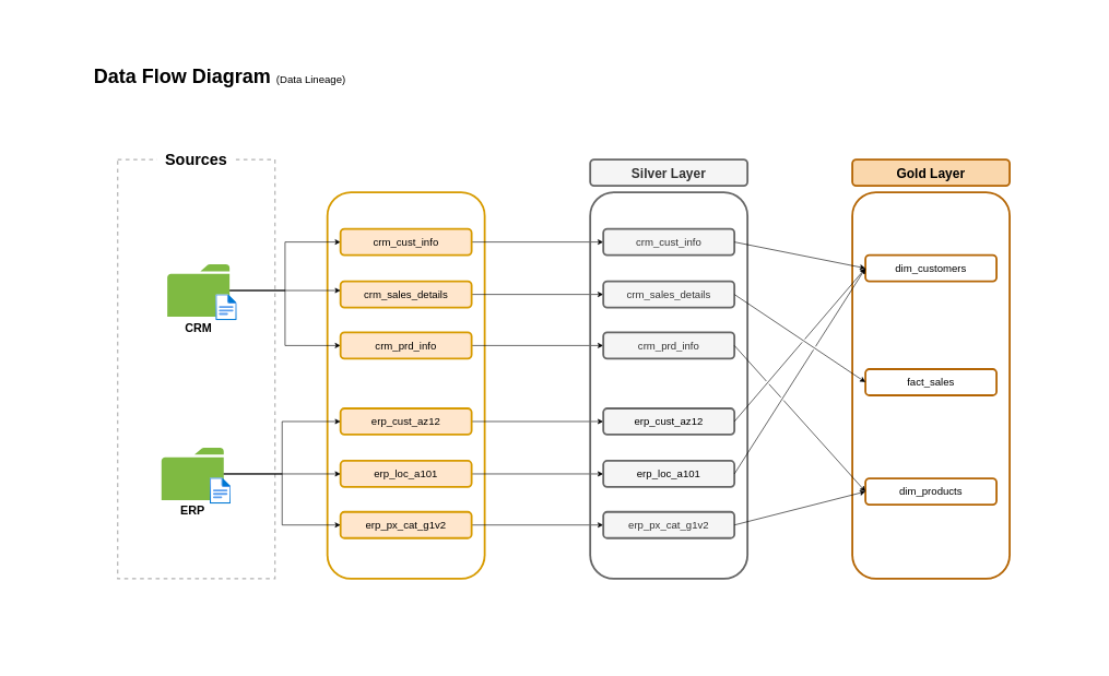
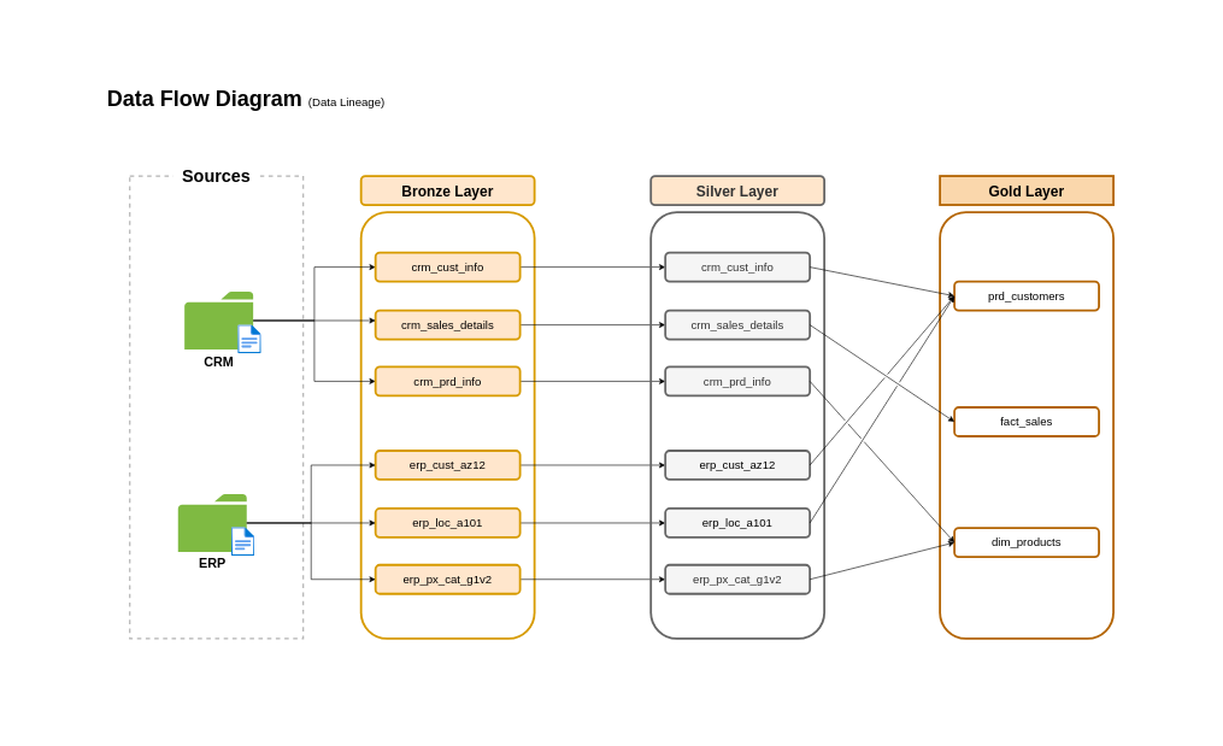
- <mxCell id="2" value="Data Flow Diagram &lt;span style=&quot;font-weight: normal;&quot;&gt;&lt;font style=&quot;font-size: 16px;&quot;&gt;(Data Lineage)&lt;/font&gt;&lt;/span&gt;" style="text;strokeColor=none;fillColor=none;html=1;align=center;verticalAlign=middle;whiteSpace=wrap;rounded=0;fontSize=30;fontFamily=Helvetica;fontStyle=1" parent="1" vertex="1"><mxGeometry x="100" y="90" width="470" height="50" as="geometry" /></mxCell>
+ <mxCell id="2" value="Data Flow Diagram &lt;span style=&quot;font-weight: normal;&quot;&gt;&lt;font style=&quot;font-size: 16px;&quot;&gt;(Data Lineage)&lt;/font&gt;&lt;/span&gt;" style="text;strokeColor=none;fillColor=none;html=1;align=center;verticalAlign=middle;whiteSpace=wrap;rounded=0;fontSize=30;fontFamily=Helvetica;fontStyle=1" parent="1" vertex="1"><mxGeometry x="105" y="110" width="470" height="50" as="geometry" /></mxCell>
+ <mxCell id="5" value="&lt;font style=&quot;font-size: 20px;&quot;&gt;Bronze Layer&lt;/font&gt;" style="rounded=1;whiteSpace=wrap;html=1;fontStyle=1;fillColor=#ffe6cc;strokeColor=#d79b00;strokeWidth=3;" parent="1" vertex="1"><mxGeometry x="499" y="243" width="240" height="40" as="geometry" /></mxCell>
- <mxCell id="31" value="&lt;font style=&quot;font-size: 20px;&quot;&gt;Silver Layer&lt;/font&gt;" style="rounded=1;whiteSpace=wrap;html=1;fontStyle=1;fillColor=#f5f5f5;strokeColor=#666666;strokeWidth=3;fontColor=#333333;" parent="1" vertex="1"><mxGeometry x="900" y="243" width="240" height="40" as="geometry" /></mxCell>
+ <mxCell id="31" value="&lt;font style=&quot;font-size: 20px;&quot;&gt;Silver Layer&lt;/font&gt;" style="rounded=1;whiteSpace=wrap;html=1;fontStyle=1;fillColor=#ffe6cc;strokeColor=#666666;strokeWidth=3;fontColor=#333333;" parent="1" vertex="1"><mxGeometry x="900" y="243" width="240" height="40" as="geometry" /></mxCell>
- <mxCell id="39" value="&lt;font style=&quot;font-size: 20px;&quot;&gt;Gold Layer&lt;/font&gt;" style="rounded=1;whiteSpace=wrap;html=1;fontStyle=1;fillColor=#fad7ac;strokeColor=#b46504;strokeWidth=3;" parent="1" vertex="1"><mxGeometry x="1300" y="243" width="240" height="40" as="geometry" /></mxCell>
+ <mxCell id="39" value="&lt;font style=&quot;font-size: 20px;&quot;&gt;Gold Layer&lt;/font&gt;" style="whiteSpace=wrap;html=1;fontStyle=1;fillColor=#fad7ac;strokeColor=#b46504;strokeWidth=3;rounded=0;" parent="1" vertex="1"><mxGeometry x="1300" y="243" width="240" height="40" as="geometry" /></mxCell>
- <mxCell id="41" value="&lt;font&gt;dim_customers&lt;/font&gt;" style="rounded=1;whiteSpace=wrap;html=1;fontStyle=0;fillColor=none;strokeColor=#b46504;strokeWidth=3;fontSize=16;" parent="1" vertex="1"><mxGeometry x="1320" y="389" width="200" height="40" as="geometry" /></mxCell>
+ <mxCell id="41" value="&lt;font&gt;prd_customers&lt;/font&gt;" style="rounded=1;whiteSpace=wrap;html=1;fontStyle=0;fillColor=none;strokeColor=#b46504;strokeWidth=3;fontSize=16;" parent="1" vertex="1"><mxGeometry x="1320" y="389" width="200" height="40" as="geometry" /></mxCell>
